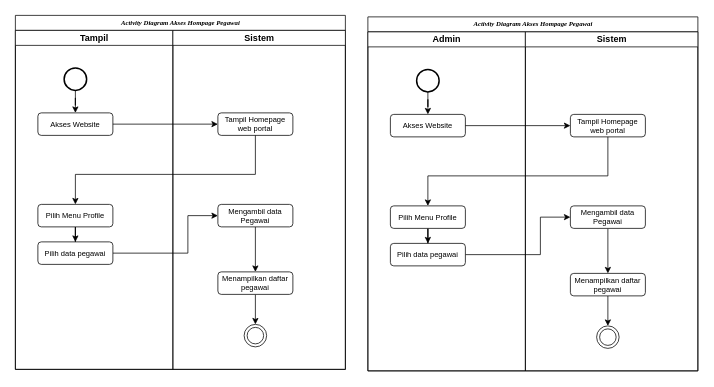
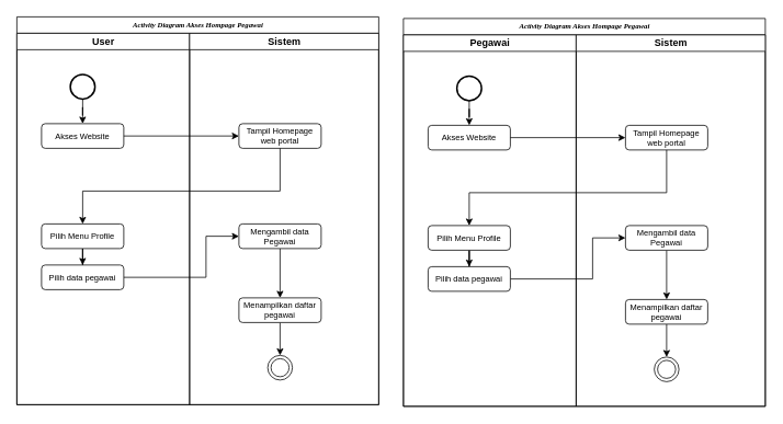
- <mxCell id="3" value="Tampil" style="swimlane;html=1;startSize=20;" vertex="1" parent="2"><mxGeometry y="20" width="210" height="452" as="geometry" /></mxCell>
+ <mxCell id="3" value="User" style="swimlane;html=1;startSize=20;" vertex="1" parent="2"><mxGeometry y="20" width="210" height="452" as="geometry" /></mxCell>
- <mxCell id="21" value="Admin" style="swimlane;html=1;startSize=20;" vertex="1" parent="20"><mxGeometry y="20" width="210" height="452" as="geometry" /></mxCell>
+ <mxCell id="21" value="Pegawai" style="swimlane;html=1;startSize=20;" vertex="1" parent="20"><mxGeometry y="20" width="210" height="452" as="geometry" /></mxCell>
